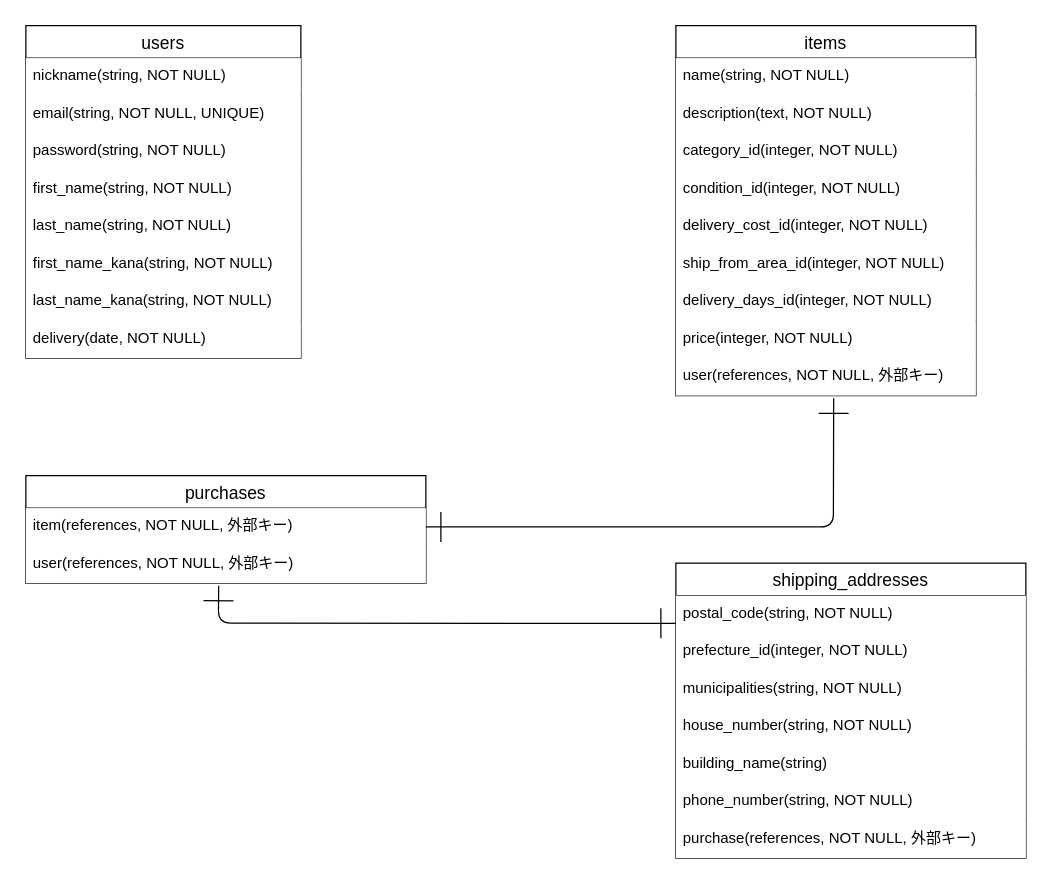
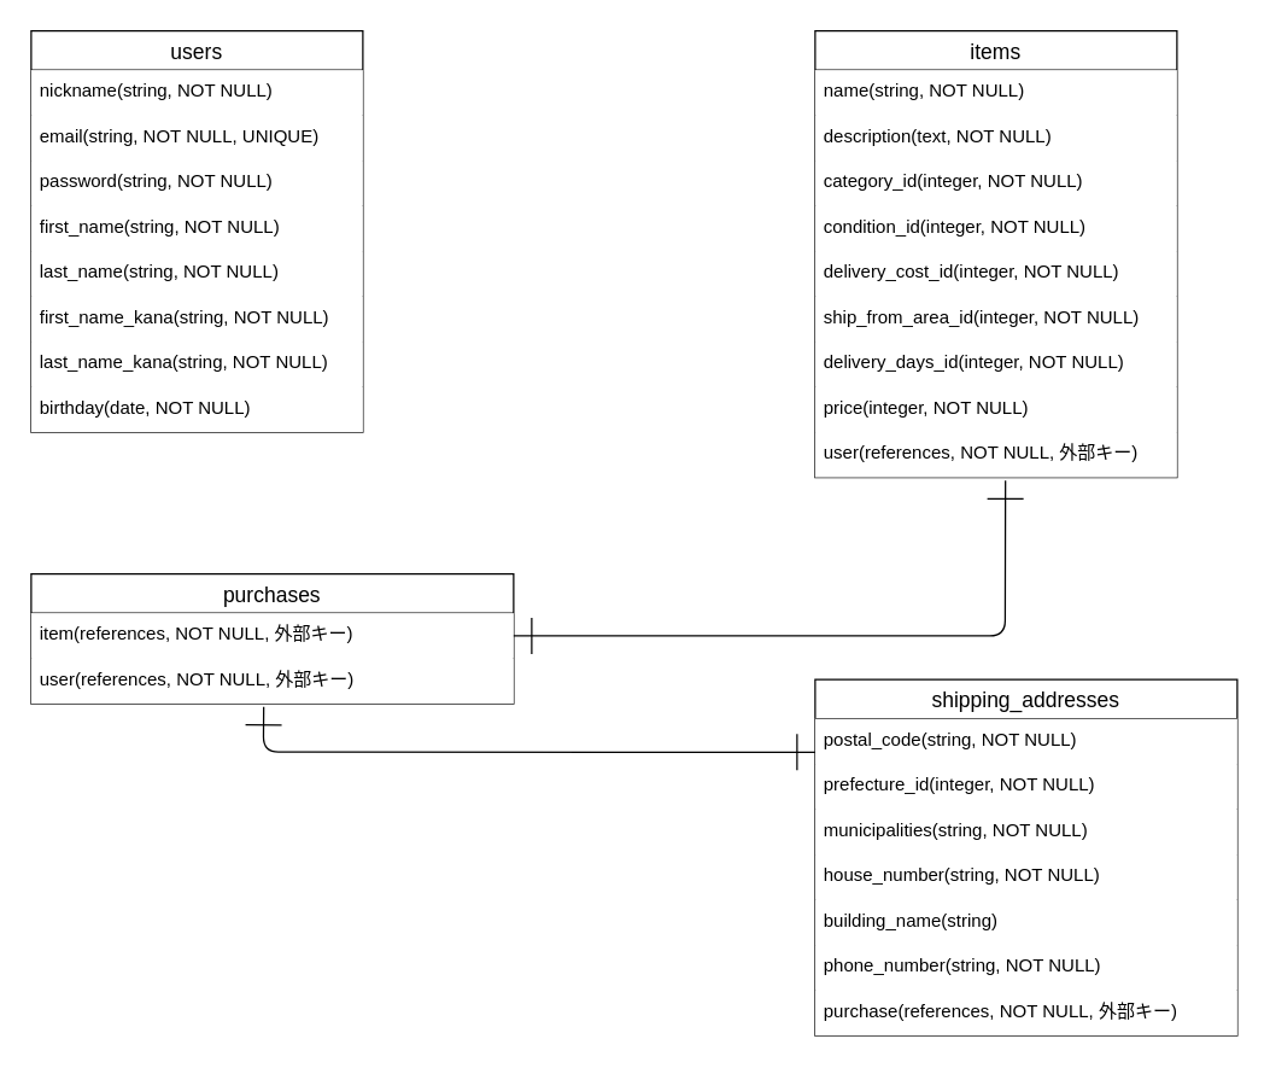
- <mxCell id="10" value="delivery(date, NOT NULL)" style="text;strokeColor=none;fillColor=default;spacingLeft=4;spacingRight=4;overflow=hidden;rotatable=0;points=[[0,0.5],[1,0.5]];portConstraint=eastwest;fontSize=12;" vertex="1" parent="2"><mxGeometry y="236" width="220" height="30" as="geometry" /></mxCell>
+ <mxCell id="10" value="birthday(date, NOT NULL)" style="text;strokeColor=none;fillColor=default;spacingLeft=4;spacingRight=4;overflow=hidden;rotatable=0;points=[[0,0.5],[1,0.5]];portConstraint=eastwest;fontSize=12;" vertex="1" parent="2"><mxGeometry y="236" width="220" height="30" as="geometry" /></mxCell>
